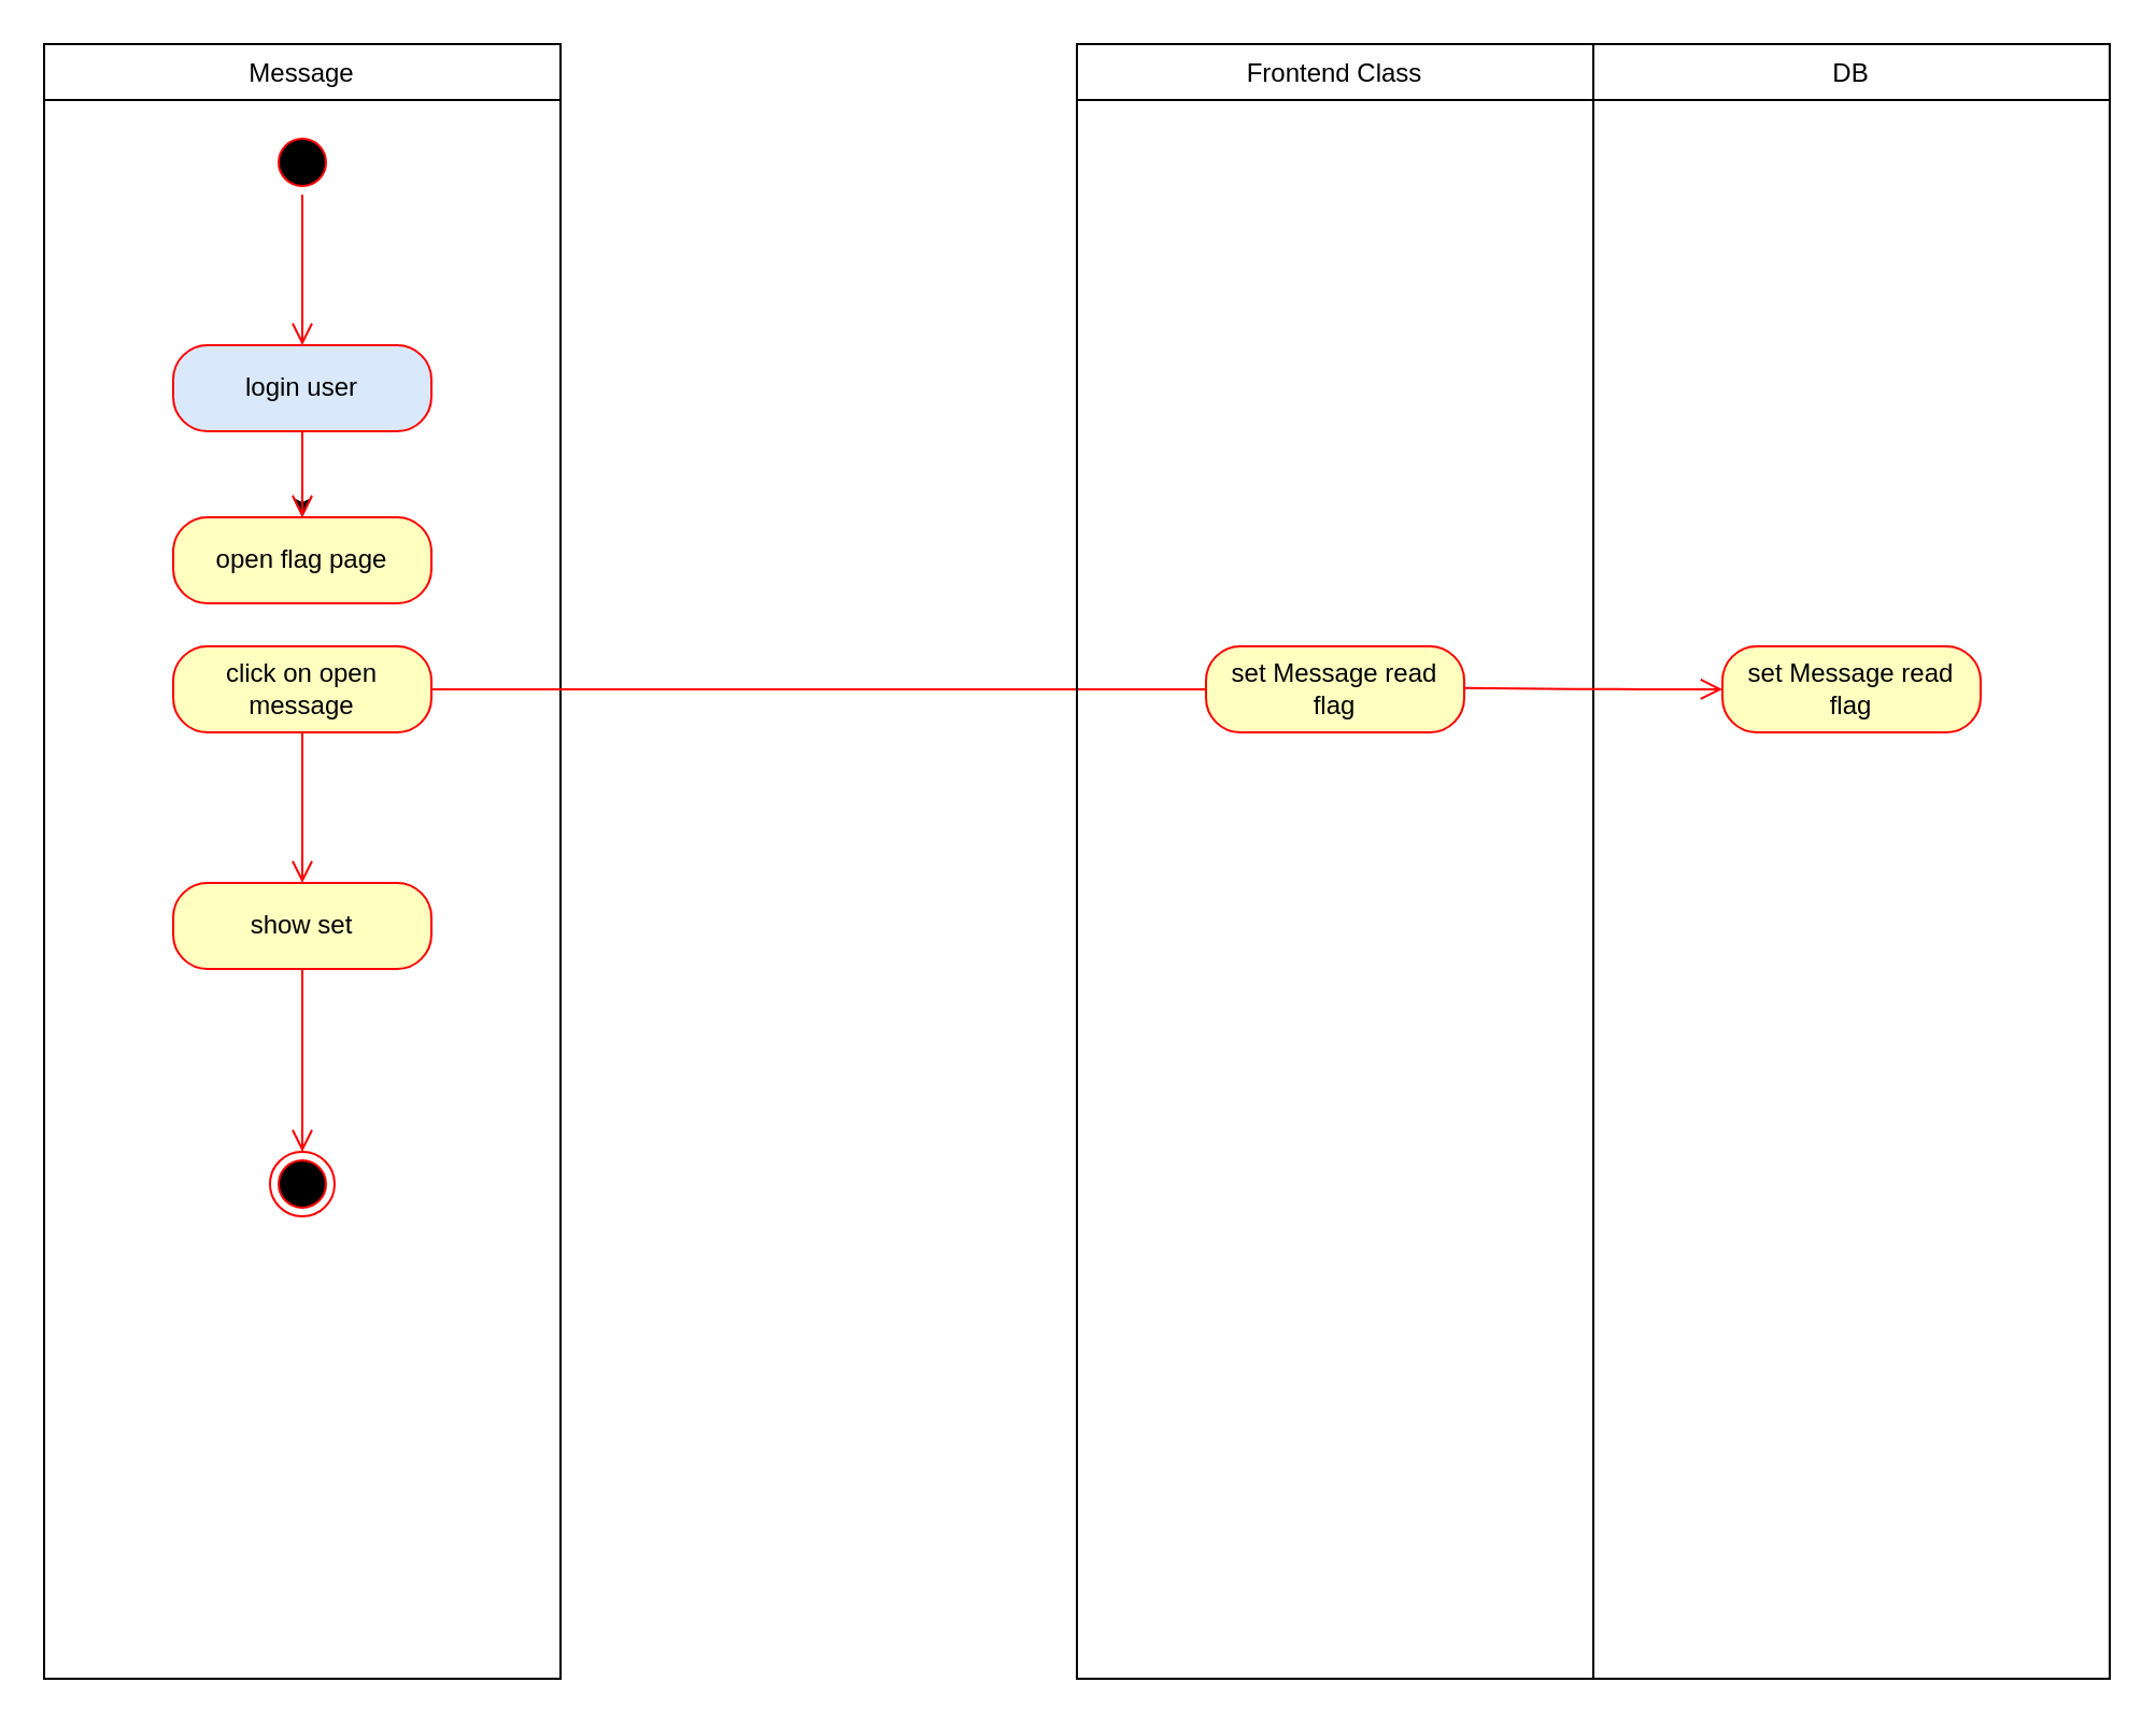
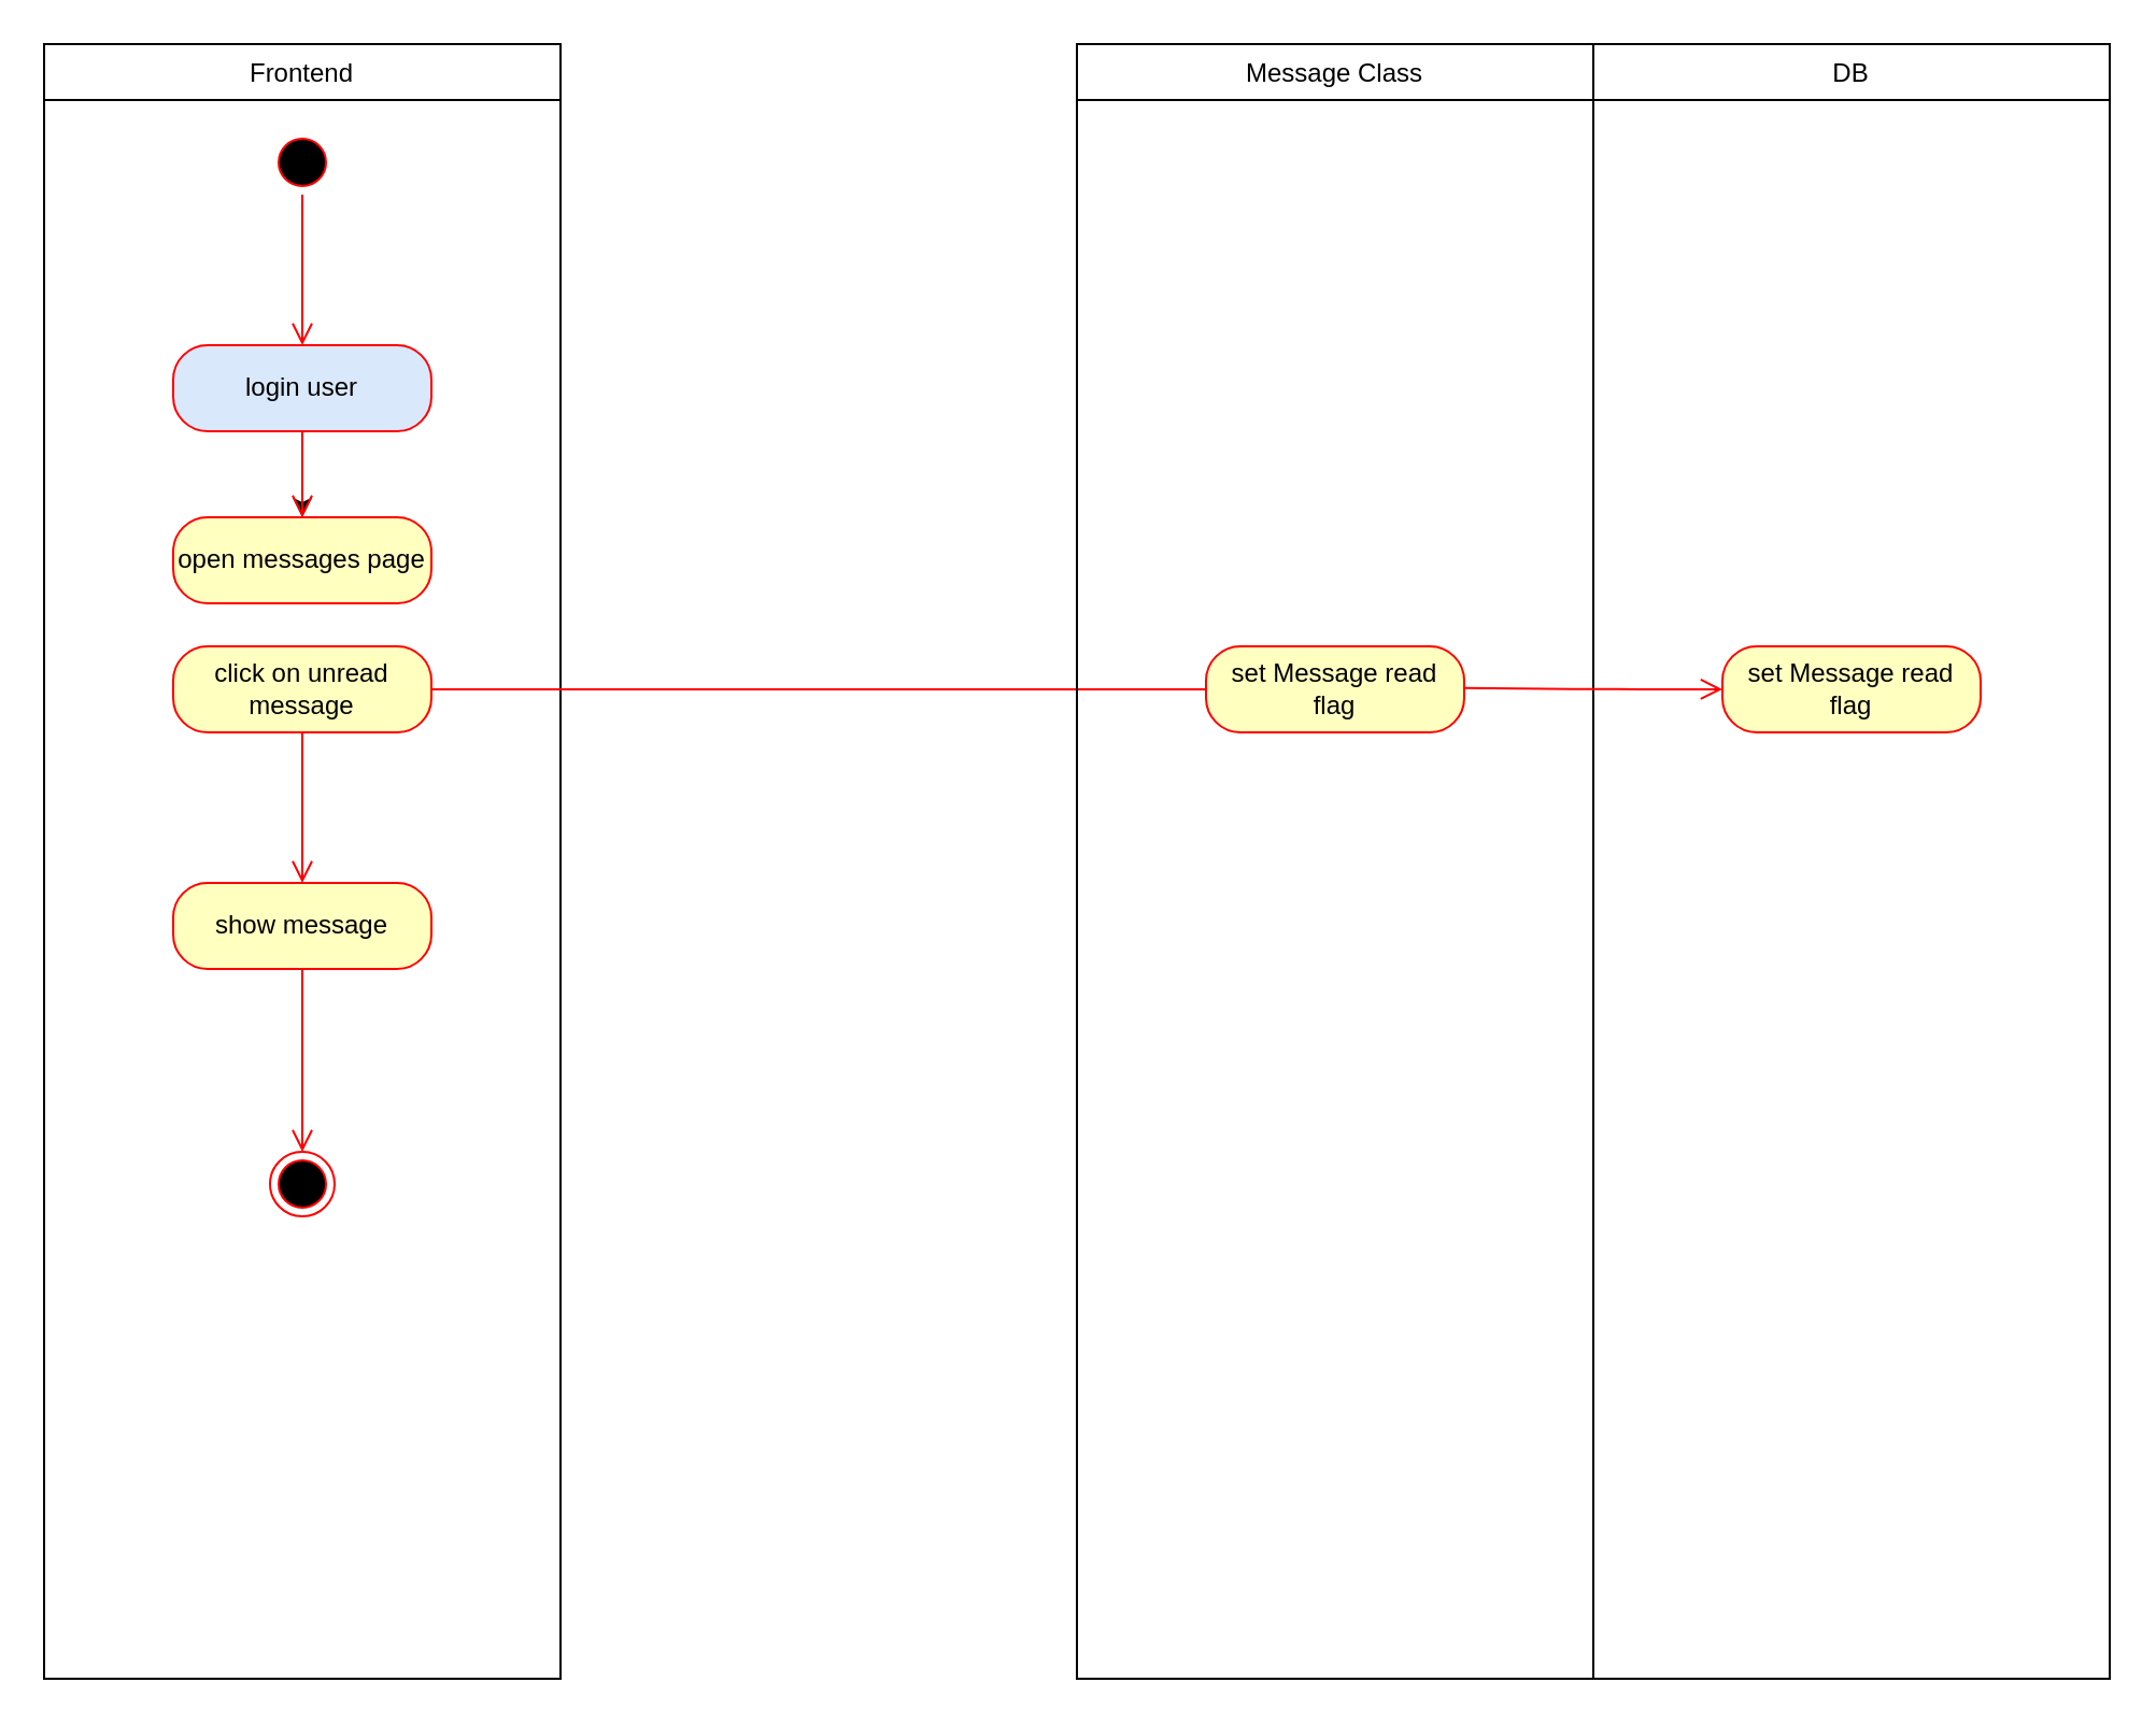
- <mxCell id="2" value="Message" style="swimlane;fontStyle=0;childLayout=stackLayout;horizontal=1;startSize=26;fillColor=none;horizontalStack=0;resizeParent=1;resizeParentMax=0;resizeLast=0;collapsible=1;marginBottom=0;" vertex="1" parent="1"><mxGeometry x="20" y="20" width="240" height="760" as="geometry"><mxRectangle x="40" y="40" width="80" height="26" as="alternateBounds" /></mxGeometry></mxCell>
+ <mxCell id="2" value="Frontend" style="swimlane;fontStyle=0;childLayout=stackLayout;horizontal=1;startSize=26;fillColor=none;horizontalStack=0;resizeParent=1;resizeParentMax=0;resizeLast=0;collapsible=1;marginBottom=0;" vertex="1" parent="1"><mxGeometry x="20" y="20" width="240" height="760" as="geometry"><mxRectangle x="40" y="40" width="80" height="26" as="alternateBounds" /></mxGeometry></mxCell>
- <mxCell id="13" value="Frontend Class" style="swimlane;fontStyle=0;childLayout=stackLayout;horizontal=1;startSize=26;fillColor=none;horizontalStack=0;resizeParent=1;resizeParentMax=0;resizeLast=0;collapsible=1;marginBottom=0;" vertex="1" parent="1"><mxGeometry x="500" y="20" width="240" height="760" as="geometry"><mxRectangle x="520" y="40" width="50" height="26" as="alternateBounds" /></mxGeometry></mxCell>
+ <mxCell id="13" value="Message Class" style="swimlane;fontStyle=0;childLayout=stackLayout;horizontal=1;startSize=26;fillColor=none;horizontalStack=0;resizeParent=1;resizeParentMax=0;resizeLast=0;collapsible=1;marginBottom=0;" vertex="1" parent="1"><mxGeometry x="500" y="20" width="240" height="760" as="geometry"><mxRectangle x="520" y="40" width="50" height="26" as="alternateBounds" /></mxGeometry></mxCell>
- <mxCell id="8" value="open flag page" style="rounded=1;whiteSpace=wrap;html=1;arcSize=40;fontColor=#000000;fillColor=#ffffc0;strokeColor=#ff0000;" vertex="1" parent="1"><mxGeometry x="80" y="240" width="120" height="40" as="geometry" /></mxCell>
+ <mxCell id="8" value="open messages page" style="rounded=1;whiteSpace=wrap;html=1;arcSize=40;fontColor=#000000;fillColor=#ffffc0;strokeColor=#ff0000;" vertex="1" parent="1"><mxGeometry x="80" y="240" width="120" height="40" as="geometry" /></mxCell>
- <mxCell id="11" value="click on open message" style="rounded=1;whiteSpace=wrap;html=1;arcSize=40;fontColor=#000000;fillColor=#ffffc0;strokeColor=#ff0000;" vertex="1" parent="1"><mxGeometry x="80" y="300" width="120" height="40" as="geometry" /></mxCell>
+ <mxCell id="11" value="click on unread message" style="rounded=1;whiteSpace=wrap;html=1;arcSize=40;fontColor=#000000;fillColor=#ffffc0;strokeColor=#ff0000;" vertex="1" parent="1"><mxGeometry x="80" y="300" width="120" height="40" as="geometry" /></mxCell>
- <mxCell id="12" value="show set" style="rounded=1;whiteSpace=wrap;html=1;arcSize=40;fontColor=#000000;fillColor=#ffffc0;strokeColor=#ff0000;" vertex="1" parent="1"><mxGeometry x="80" y="410" width="120" height="40" as="geometry" /></mxCell>
+ <mxCell id="12" value="show message" style="rounded=1;whiteSpace=wrap;html=1;arcSize=40;fontColor=#000000;fillColor=#ffffc0;strokeColor=#ff0000;" vertex="1" parent="1"><mxGeometry x="80" y="410" width="120" height="40" as="geometry" /></mxCell>
